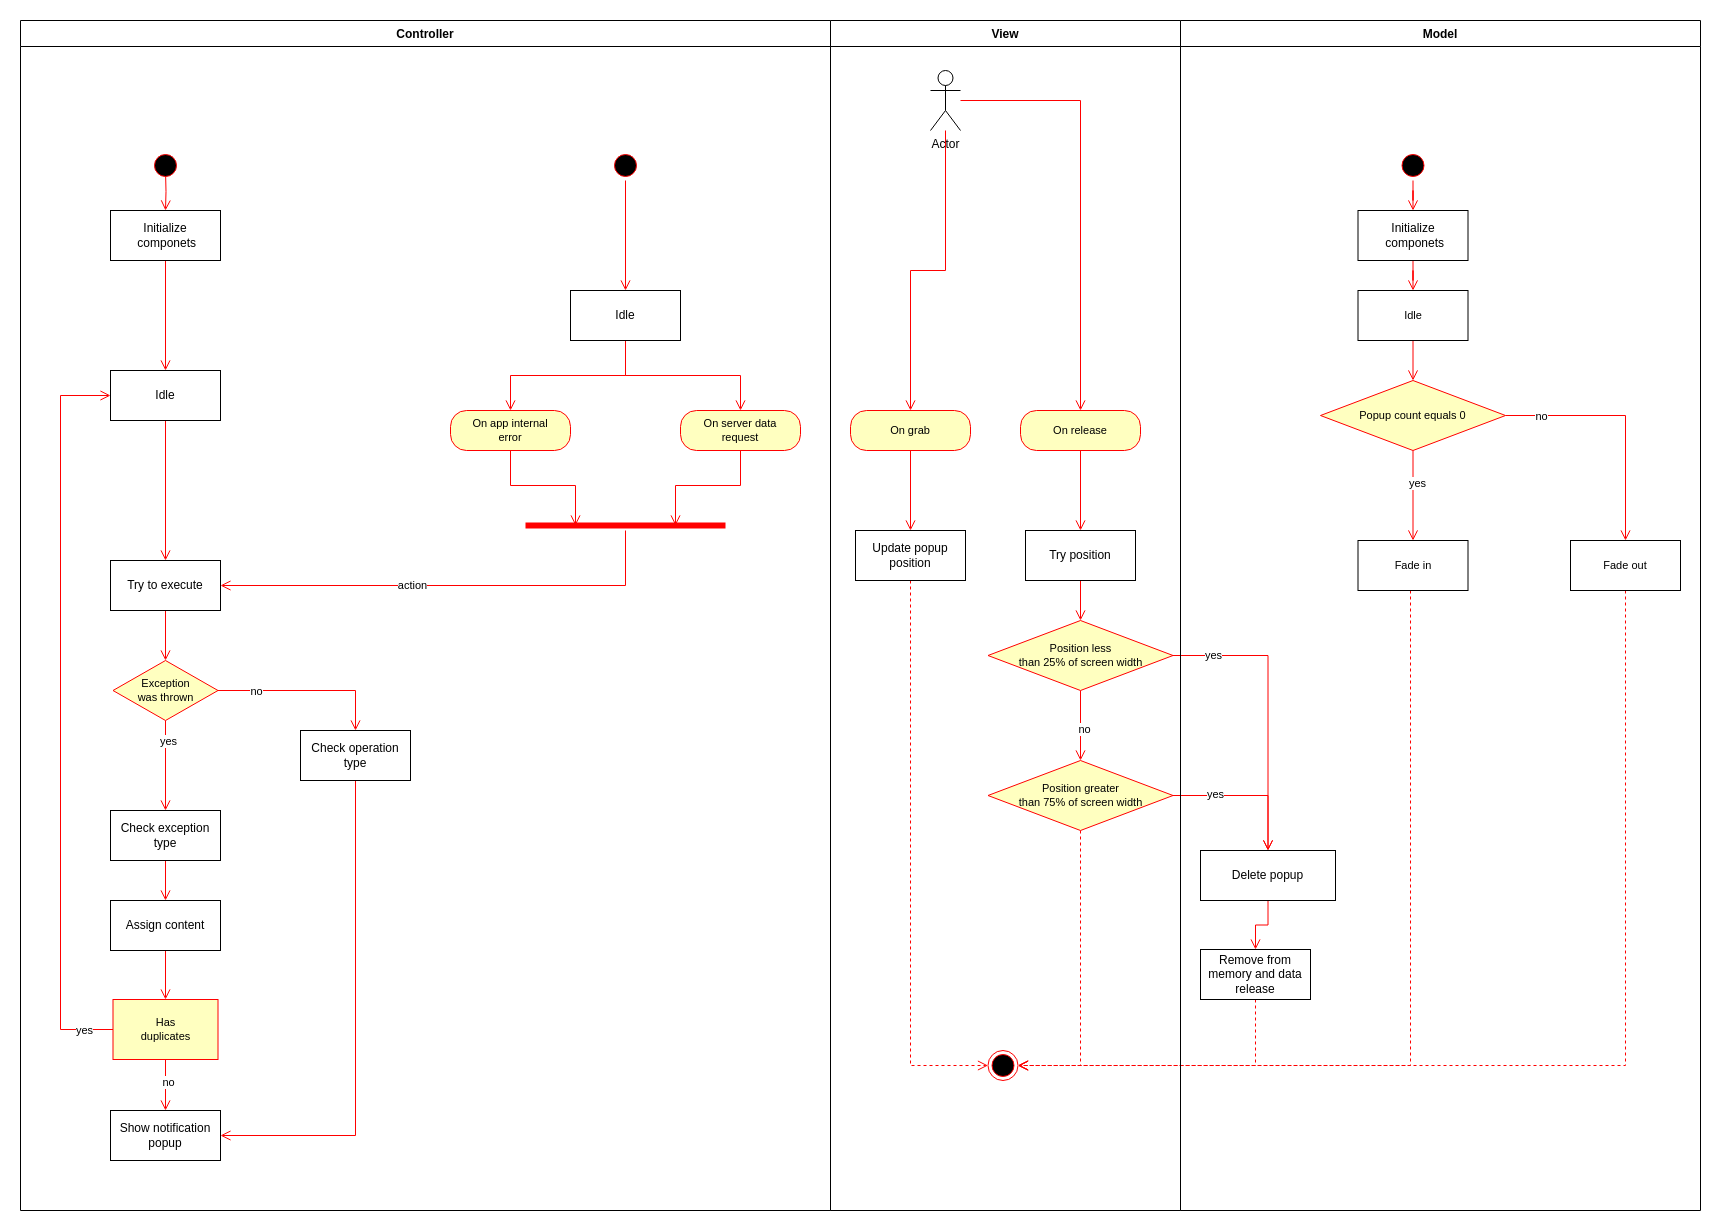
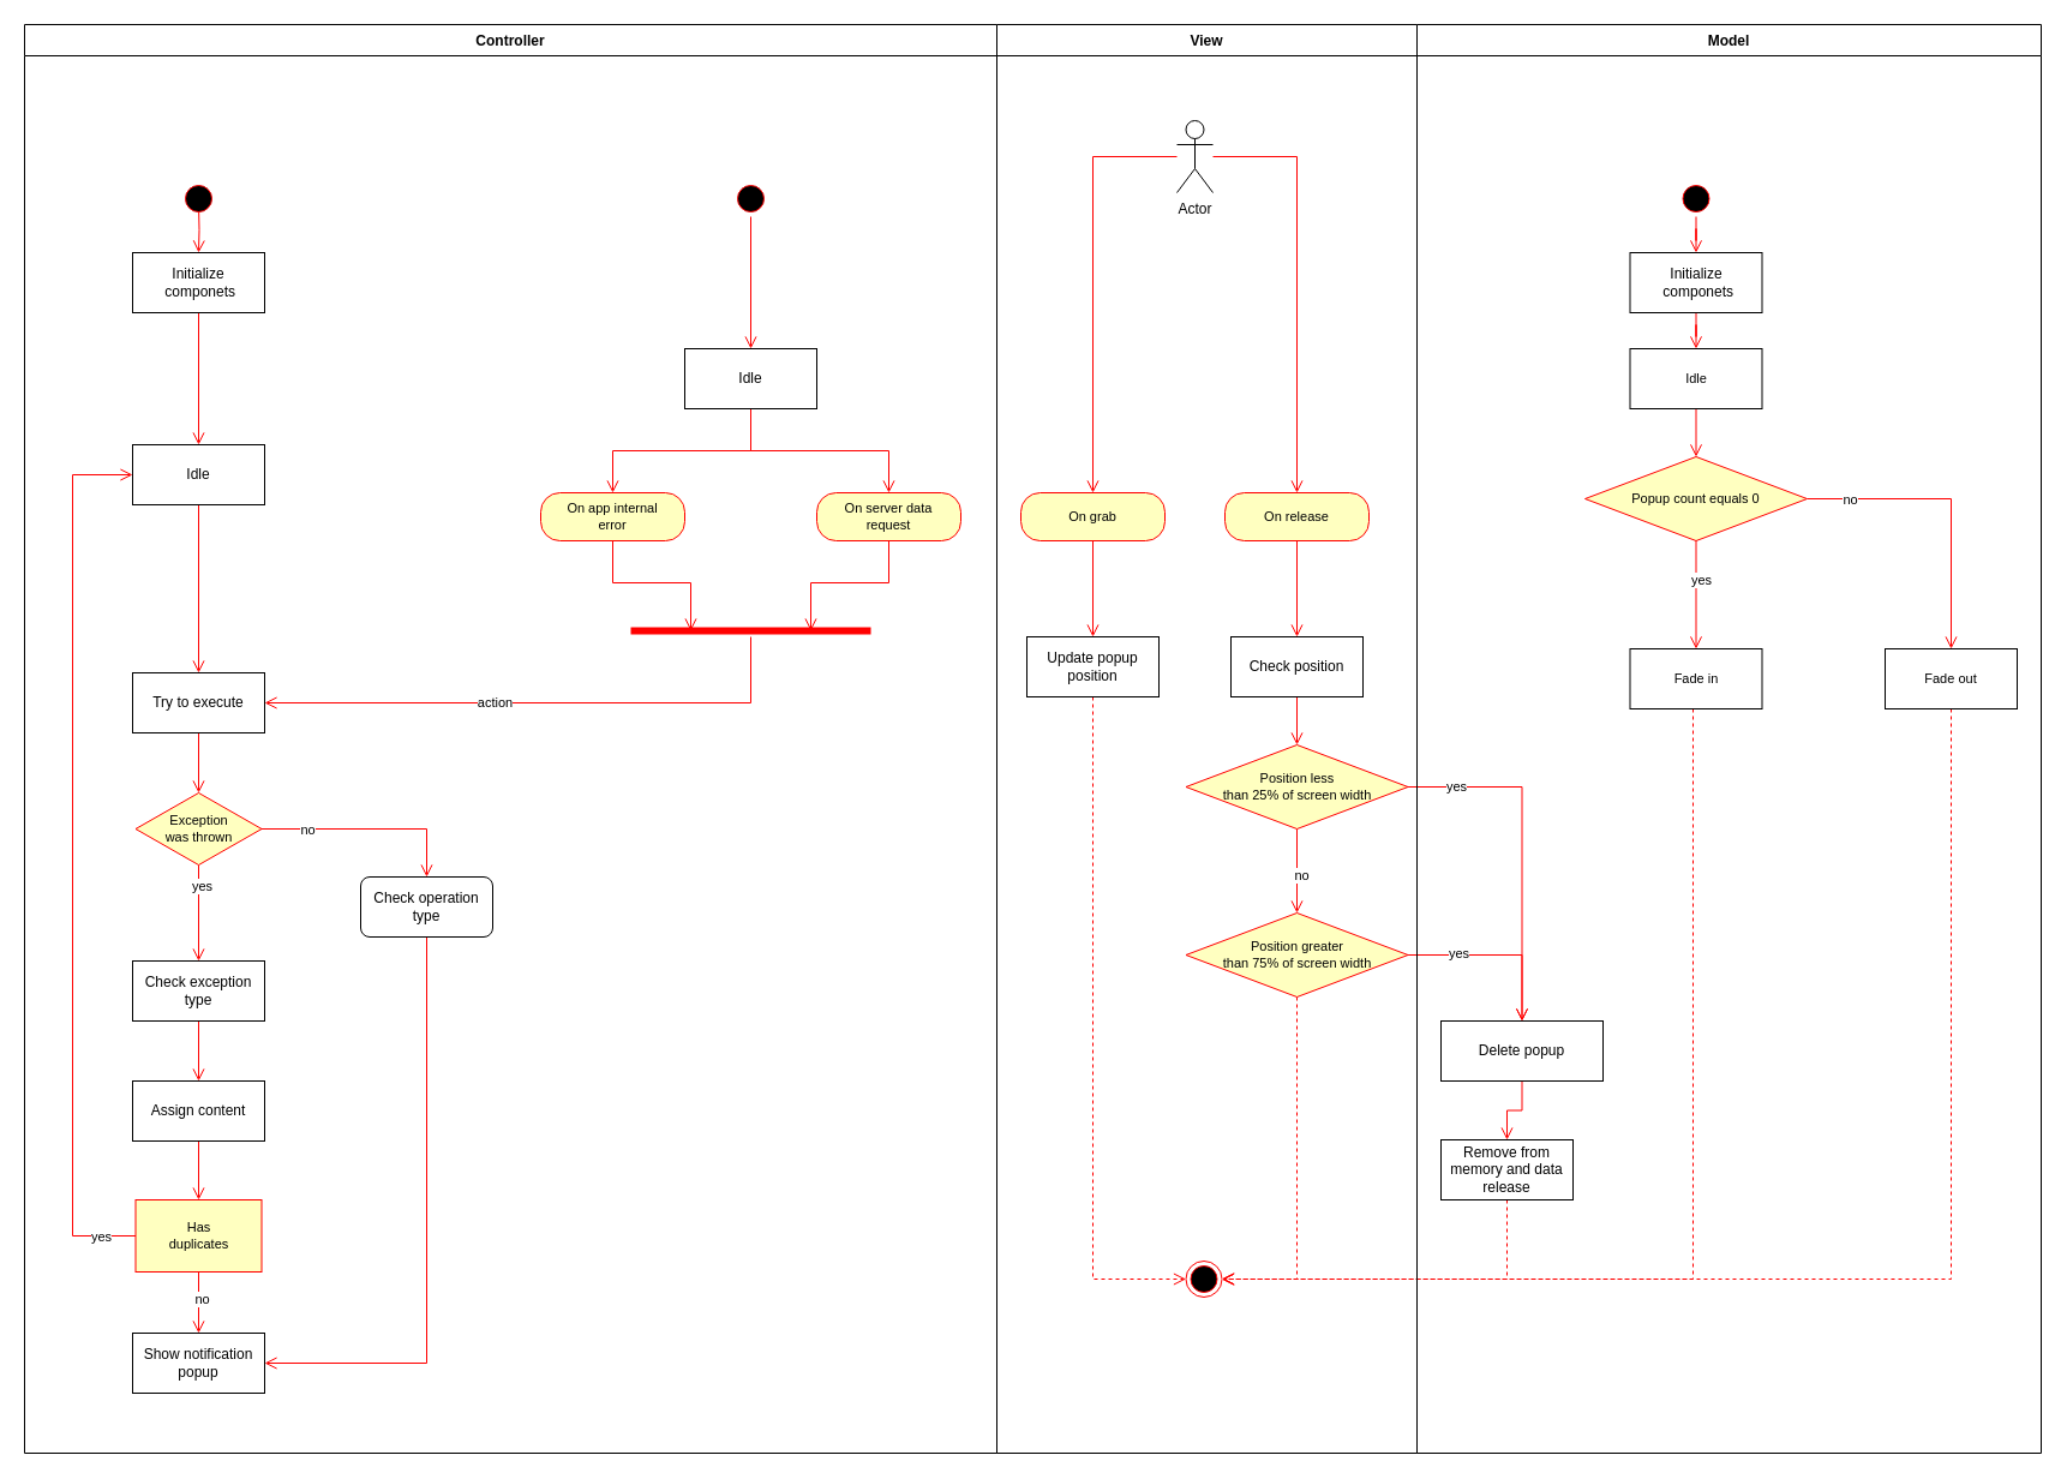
- <mxCell id="8" value="Actor" style="shape=umlActor;verticalLabelPosition=bottom;verticalAlign=top;html=1;" parent="1" vertex="1"><mxGeometry x="930" y="70" width="30" height="60" as="geometry" /></mxCell>
+ <mxCell id="8" value="Actor" style="shape=umlActor;verticalLabelPosition=bottom;verticalAlign=top;html=1;" parent="1" vertex="1"><mxGeometry x="980" y="100" width="30" height="60" as="geometry" /></mxCell>
- <mxCell id="47" value="Try position" style="html=1;whiteSpace=wrap;" parent="1" vertex="1"><mxGeometry x="1025" y="530" width="110" height="50" as="geometry" /></mxCell>
+ <mxCell id="47" value="Check position" style="html=1;whiteSpace=wrap;" parent="1" vertex="1"><mxGeometry x="1025" y="530" width="110" height="50" as="geometry" /></mxCell>
- <mxCell id="27" value="Check operation&lt;br&gt;type" style="html=1;whiteSpace=wrap;" parent="1" vertex="1"><mxGeometry x="300" y="730" width="110" height="50" as="geometry" /></mxCell>
+ <mxCell id="27" value="Check operation&lt;br&gt;type" style="html=1;whiteSpace=wrap;rounded=1;" parent="1" vertex="1"><mxGeometry x="300" y="730" width="110" height="50" as="geometry" /></mxCell>
- <mxCell id="30" value="Check exception&lt;br&gt;type" style="html=1;whiteSpace=wrap;" parent="1" vertex="1"><mxGeometry x="110" y="810" width="110" height="50" as="geometry" /></mxCell>
+ <mxCell id="30" value="Check exception&lt;br&gt;type" style="html=1;whiteSpace=wrap;" parent="1" vertex="1"><mxGeometry x="110" y="800" width="110" height="50" as="geometry" /></mxCell>
